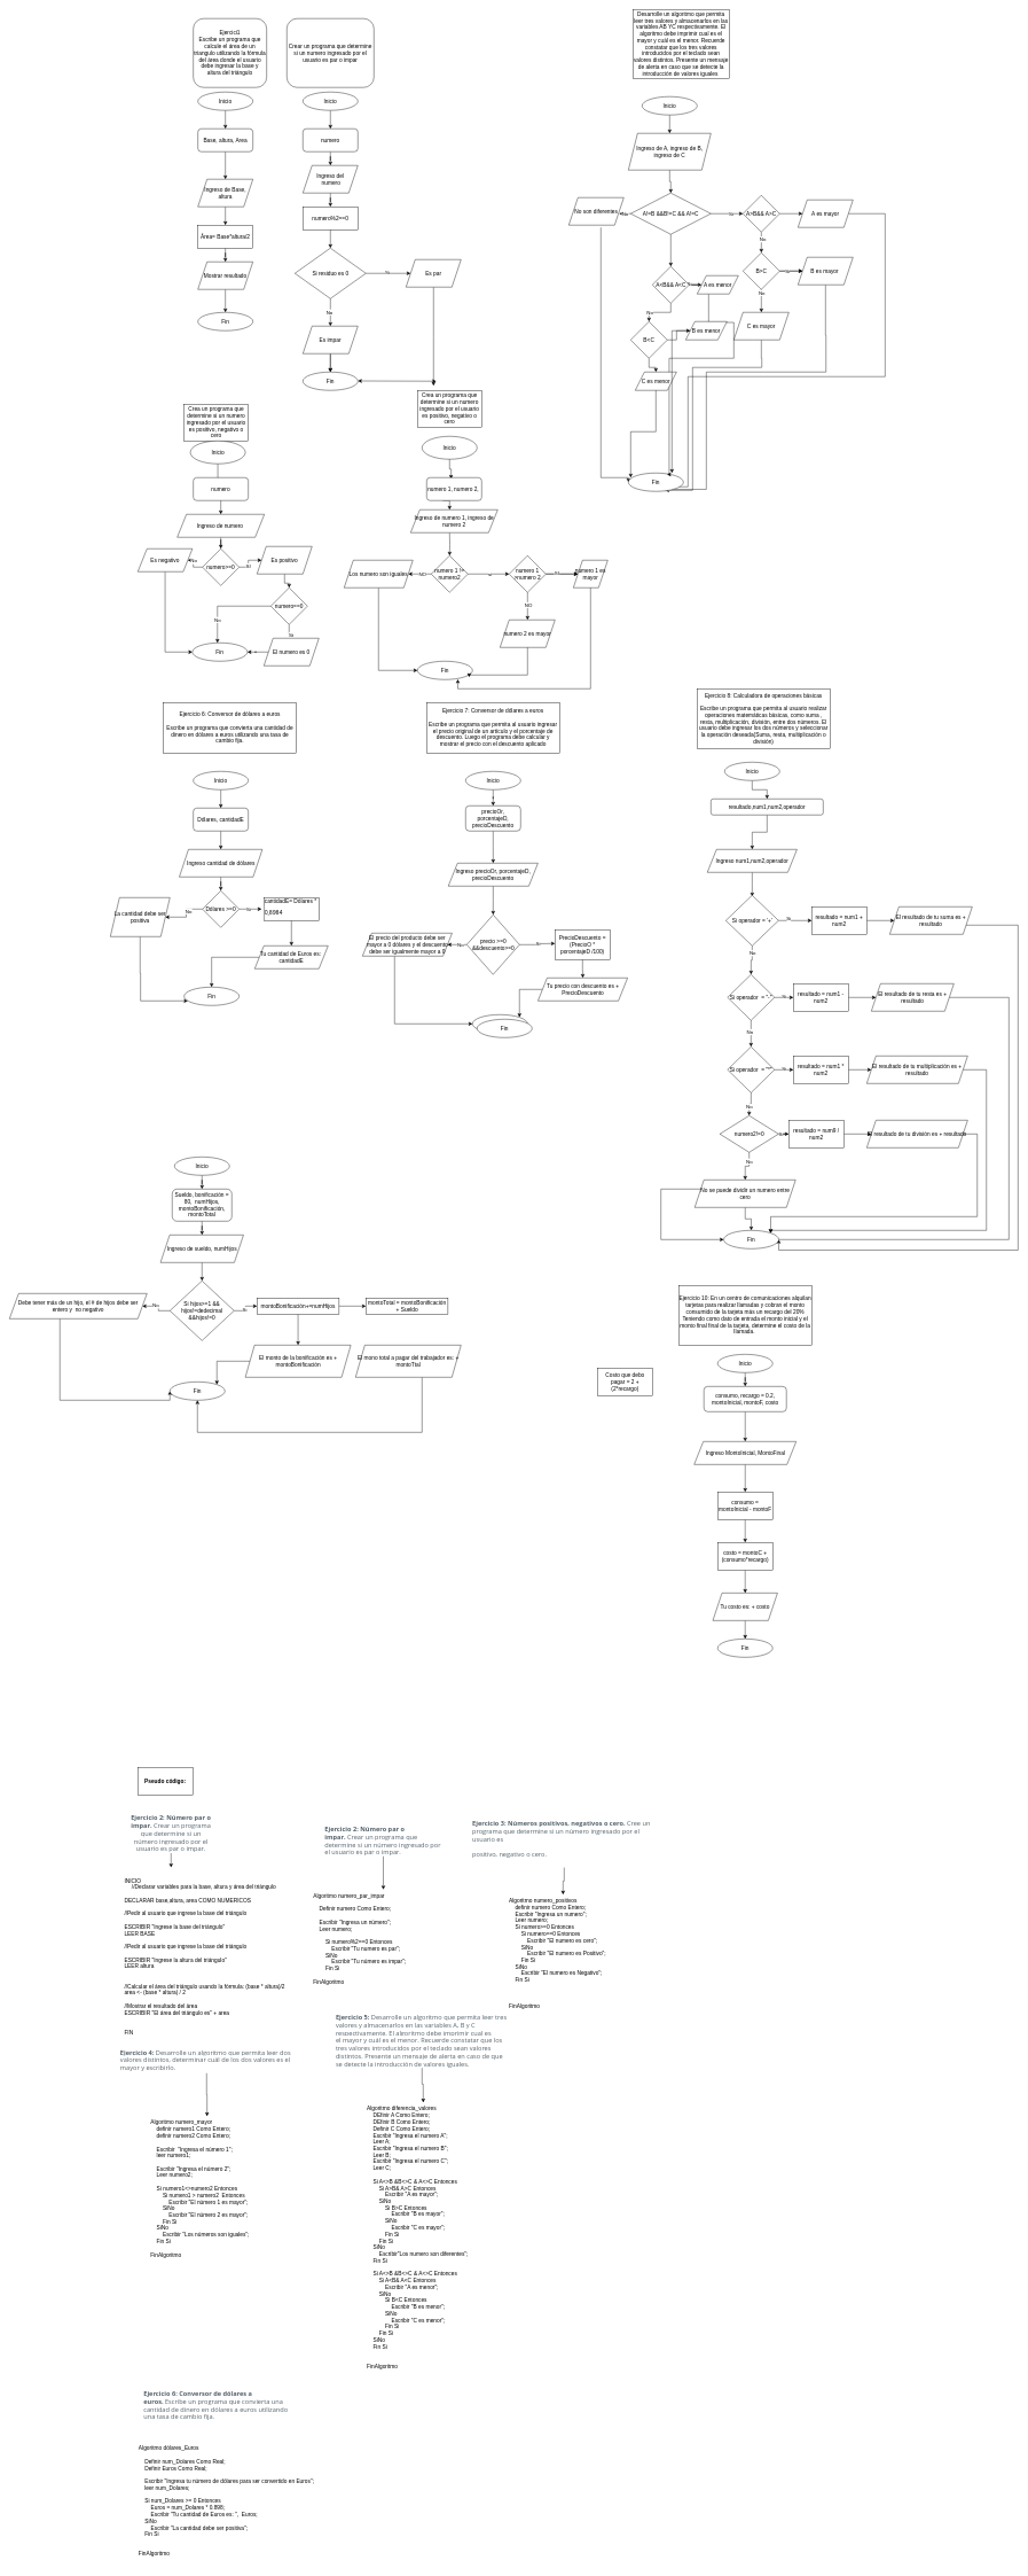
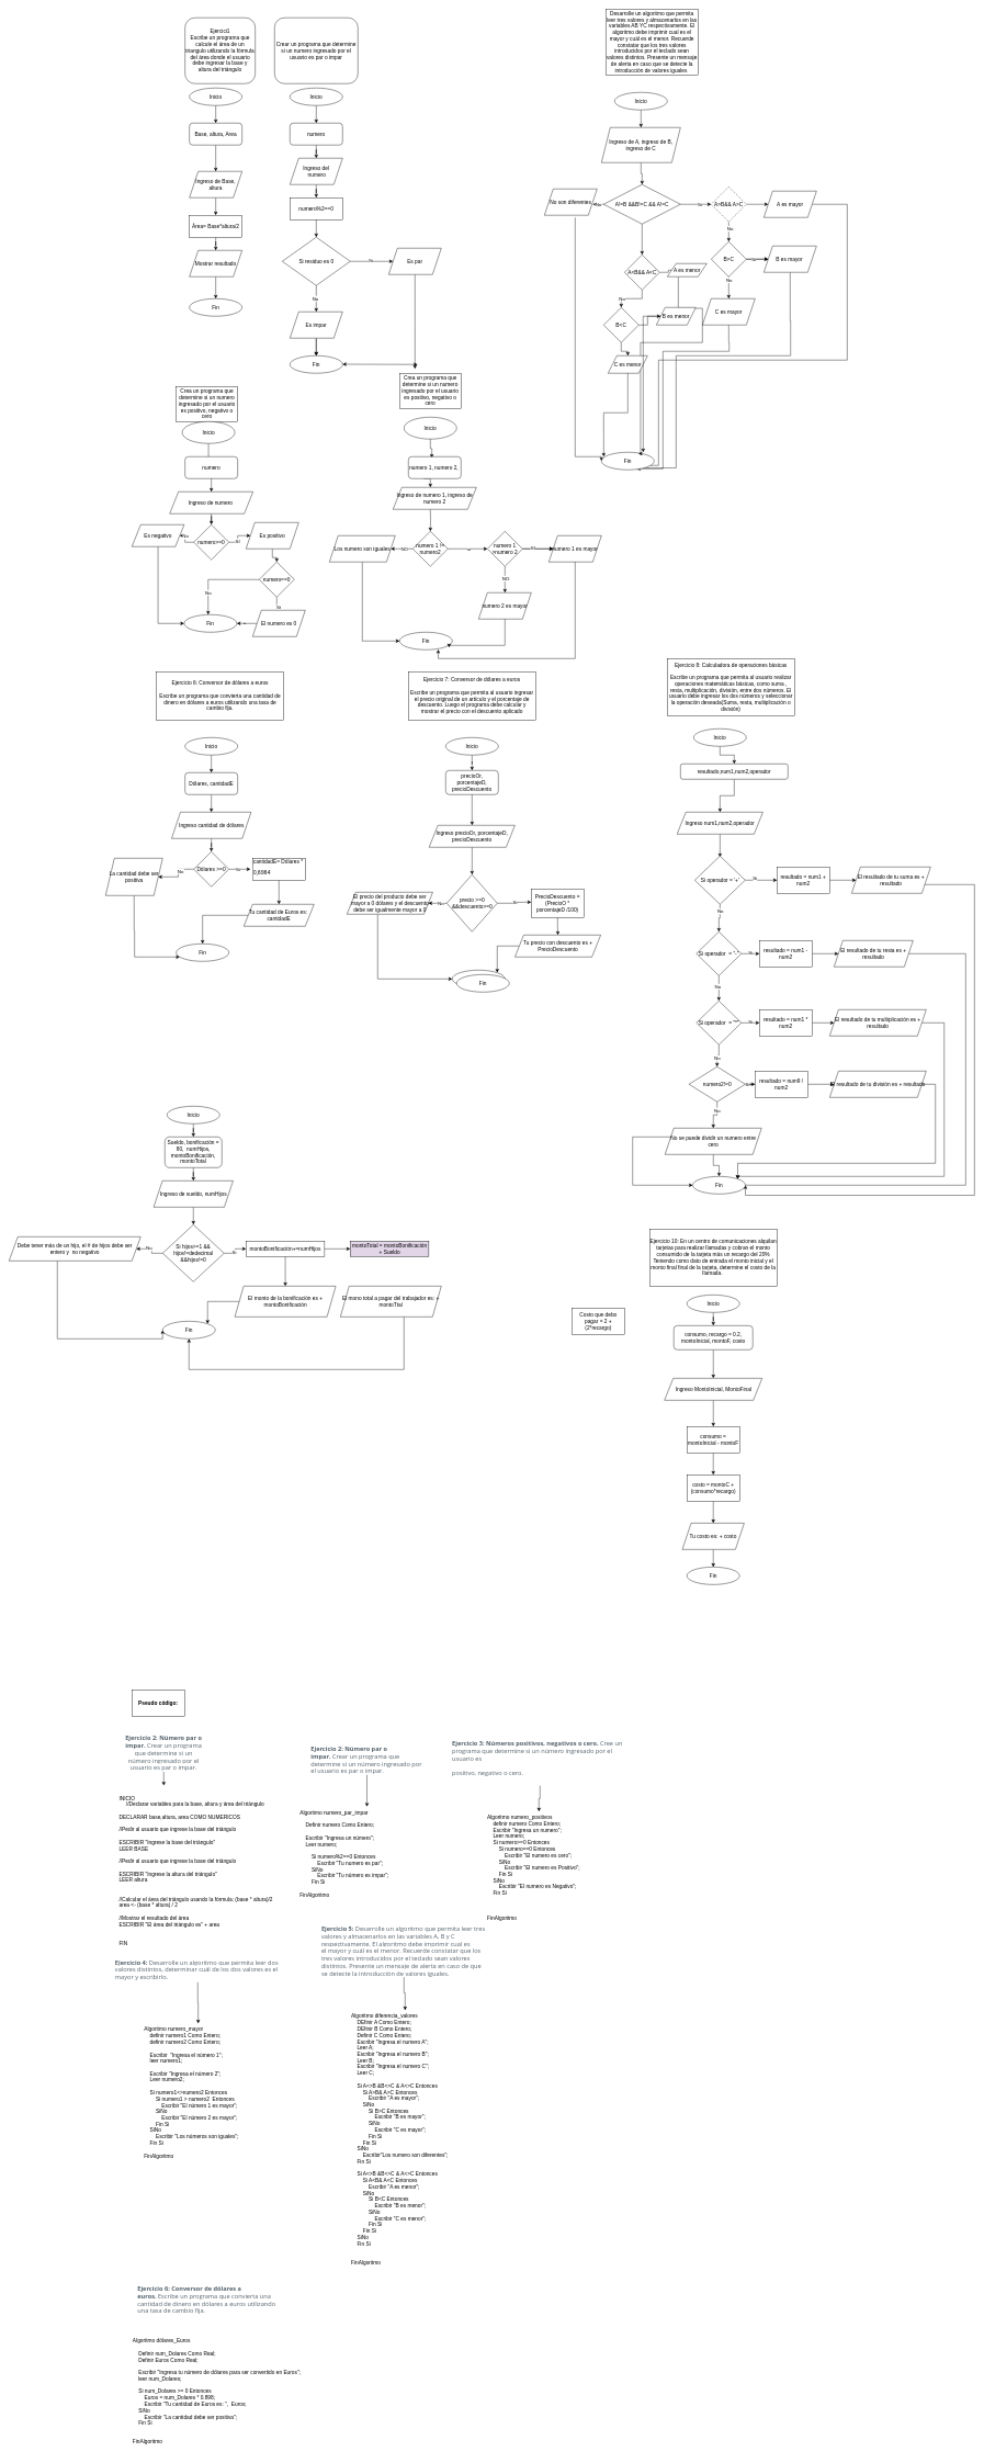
- <mxCell id="96" value="A&amp;gt;B&amp;amp;&amp;amp; A&amp;gt;C" style="rhombus;whiteSpace=wrap;html=1;" parent="1" vertex="1"><mxGeometry x="1620" y="425" width="80" height="80" as="geometry" /></mxCell>
+ <mxCell id="96" value="A&amp;gt;B&amp;amp;&amp;amp; A&amp;gt;C" style="rhombus;whiteSpace=wrap;html=1;dashed=1;" parent="1" vertex="1"><mxGeometry x="1620" y="425" width="80" height="80" as="geometry" /></mxCell>
- <mxCell id="116" value="A es menor" style="shape=parallelogram;perimeter=parallelogramPerimeter;whiteSpace=wrap;html=1;fixedSize=1;" parent="1" vertex="1"><mxGeometry x="1520" y="600" width="90" height="40" as="geometry" /></mxCell>
+ <mxCell id="116" value="A es menor" style="shape=parallelogram;perimeter=parallelogramPerimeter;whiteSpace=wrap;html=1;fixedSize=1;" parent="1" vertex="1"><mxGeometry x="1520" y="600" width="90" height="30" as="geometry" /></mxCell>
- <mxCell id="73" value="numero 1 es mayor" style="shape=parallelogram;perimeter=parallelogramPerimeter;whiteSpace=wrap;html=1;fixedSize=1;" parent="1" vertex="1"><mxGeometry x="1250" y="1220" width="75" height="60" as="geometry" /></mxCell>
+ <mxCell id="73" value="numero 1 es mayor" style="shape=parallelogram;perimeter=parallelogramPerimeter;whiteSpace=wrap;html=1;fixedSize=1;" parent="1" vertex="1"><mxGeometry x="1250" y="1220" width="120" height="60" as="geometry" /></mxCell>
- <mxCell id="228" value="montoTotal = montoBonificación + Sueldo" style="rounded=0;whiteSpace=wrap;html=1;" parent="1" vertex="1"><mxGeometry x="797.5" y="2827.5" width="179" height="35" as="geometry" /></mxCell>
+ <mxCell id="228" value="montoTotal = montoBonificación + Sueldo" style="rounded=0;whiteSpace=wrap;html=1;fillColor=#e1d5e7;" parent="1" vertex="1"><mxGeometry x="797.5" y="2827.5" width="179" height="35" as="geometry" /></mxCell>
